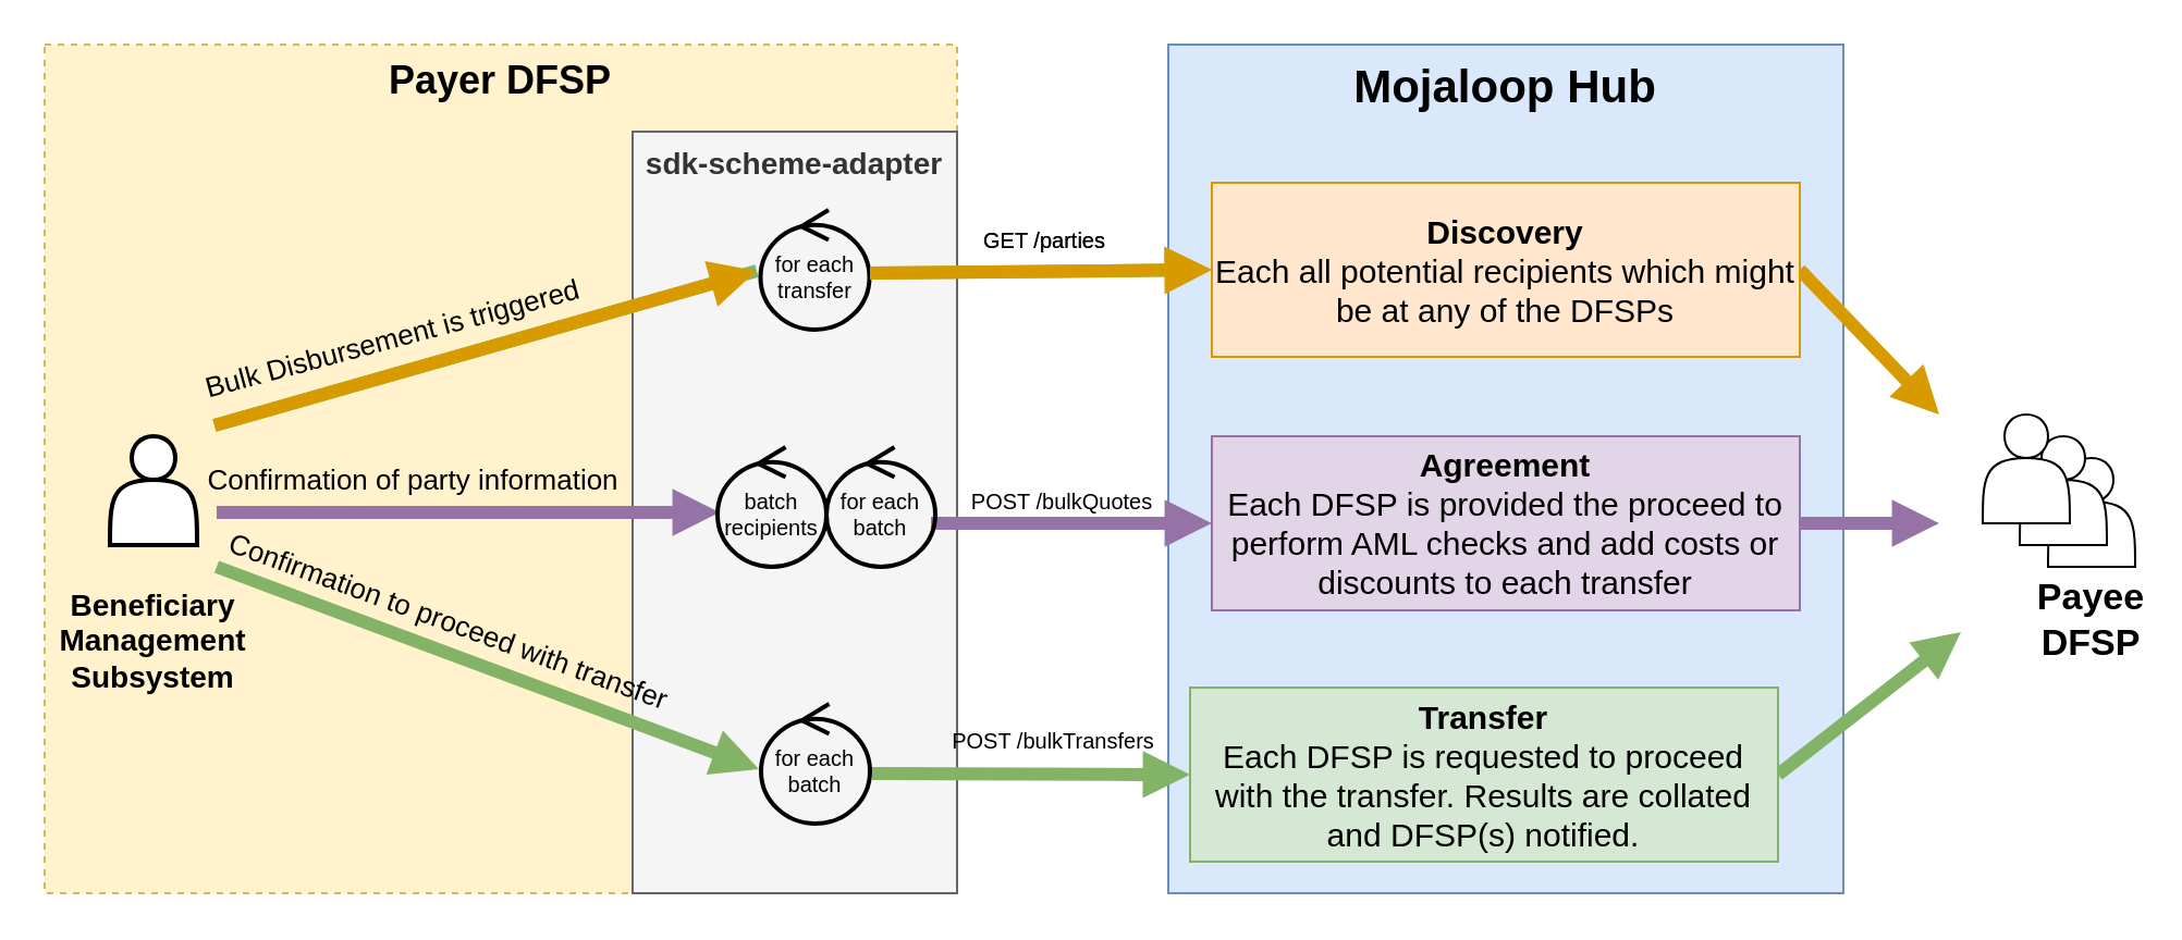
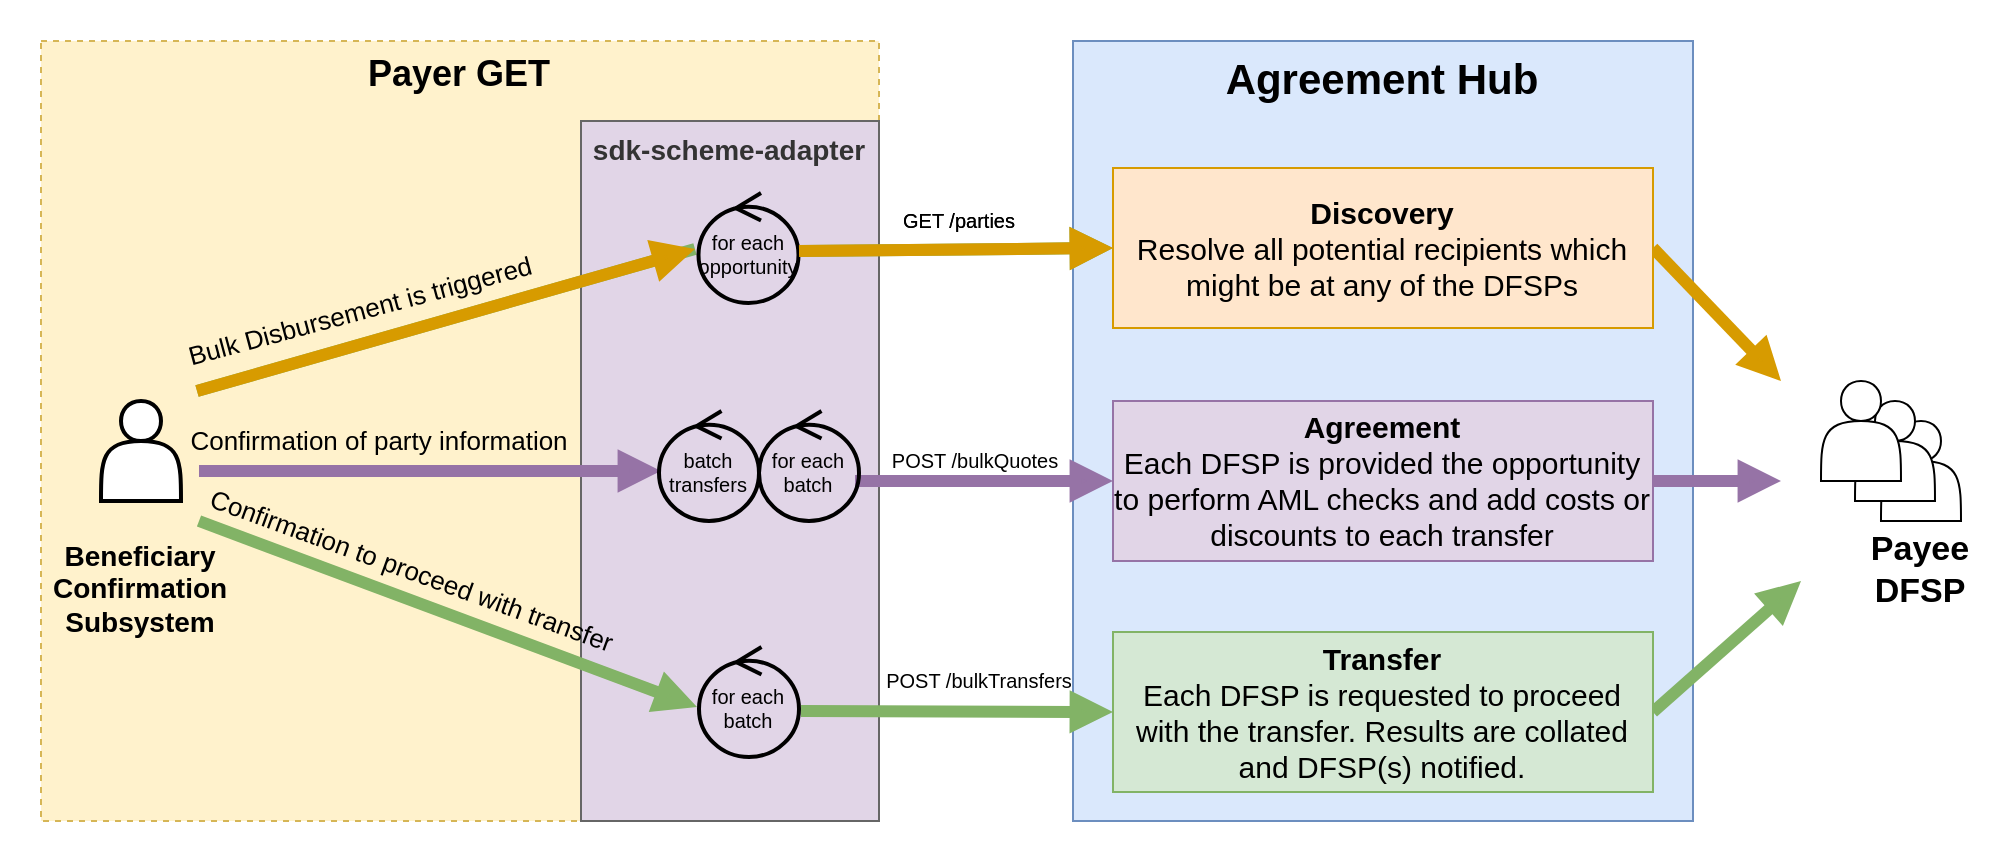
- <mxCell id="2" value="Payer DFSP" style="rounded=0;whiteSpace=wrap;html=1;dashed=1;fontSize=18;fillColor=#fff2cc;verticalAlign=top;fontStyle=1;strokeColor=#d6b656;" vertex="1" parent="1"><mxGeometry x="20" y="20" width="419" height="390" as="geometry" /></mxCell>
+ <mxCell id="2" value="Payer GET" style="rounded=0;whiteSpace=wrap;html=1;dashed=1;fontSize=18;fillColor=#fff2cc;verticalAlign=top;fontStyle=1;strokeColor=#d6b656;" vertex="1" parent="1"><mxGeometry x="20" y="20" width="419" height="390" as="geometry" /></mxCell>
- <mxCell id="3" value="Mojaloop Hub" style="rounded=0;whiteSpace=wrap;html=1;fontFamily=Helvetica;fontSize=21;fillColor=#dae8fc;strokeColor=#6c8ebf;fontStyle=1;verticalAlign=top;" vertex="1" parent="1"><mxGeometry x="536" y="20" width="310" height="390" as="geometry" /></mxCell>
+ <mxCell id="3" value="Agreement Hub" style="rounded=0;whiteSpace=wrap;html=1;fontFamily=Helvetica;fontSize=21;fillColor=#dae8fc;strokeColor=#6c8ebf;fontStyle=1;verticalAlign=top;" vertex="1" parent="1"><mxGeometry x="536" y="20" width="310" height="390" as="geometry" /></mxCell>
- <mxCell id="29" value="&lt;b&gt;Discovery&lt;/b&gt;&lt;br&gt;Each all potential recipients which might be at any of the DFSPs" style="text;html=1;strokeColor=#d79b00;fillColor=#ffe6cc;align=center;verticalAlign=middle;whiteSpace=wrap;rounded=0;fontSize=15;" vertex="1" parent="1"><mxGeometry x="556" y="83.5" width="270" height="80" as="geometry" /></mxCell>
+ <mxCell id="29" value="&lt;b&gt;Discovery&lt;/b&gt;&lt;br&gt;Resolve all potential recipients which might be at any of the DFSPs" style="text;html=1;strokeColor=#d79b00;fillColor=#ffe6cc;align=center;verticalAlign=middle;whiteSpace=wrap;rounded=0;fontSize=15;" vertex="1" parent="1"><mxGeometry x="556" y="83.5" width="270" height="80" as="geometry" /></mxCell>
- <mxCell id="22" value="for each transfer" style="ellipse;shape=umlControl;whiteSpace=wrap;html=1;fontFamily=Helvetica;fontSize=10;fillColor=none;strokeWidth=2;" vertex="1" parent="1"><mxGeometry x="348.75" y="96" width="50" height="55" as="geometry" /></mxCell>
+ <mxCell id="22" value="for each opportunity" style="ellipse;shape=umlControl;whiteSpace=wrap;html=1;fontFamily=Helvetica;fontSize=10;fillColor=none;strokeWidth=2;" vertex="1" parent="1"><mxGeometry x="348.75" y="96" width="50" height="55" as="geometry" /></mxCell>
- <mxCell id="4" value="sdk-scheme-adapter" style="rounded=0;whiteSpace=wrap;html=1;rotation=0;verticalAlign=top;fontStyle=1;fillColor=#f5f5f5;fontColor=#333333;strokeColor=#666666;fontSize=14;" vertex="1" parent="1"><mxGeometry x="290" y="60" width="149" height="350" as="geometry" /></mxCell>
+ <mxCell id="4" value="sdk-scheme-adapter" style="rounded=0;whiteSpace=wrap;html=1;rotation=0;verticalAlign=top;fontStyle=1;fillColor=#e1d5e7;fontColor=#333333;strokeColor=#666666;fontSize=14;" vertex="1" parent="1"><mxGeometry x="290" y="60" width="149" height="350" as="geometry" /></mxCell>
- <mxCell id="21" value="batch recipients" style="ellipse;shape=umlControl;whiteSpace=wrap;html=1;fontFamily=Helvetica;fontSize=10;fillColor=none;strokeWidth=2;" vertex="1" parent="1"><mxGeometry x="329" y="205" width="50" height="55" as="geometry" /></mxCell>
+ <mxCell id="21" value="batch transfers" style="ellipse;shape=umlControl;whiteSpace=wrap;html=1;fontFamily=Helvetica;fontSize=10;fillColor=none;strokeWidth=2;" vertex="1" parent="1"><mxGeometry x="329" y="205" width="50" height="55" as="geometry" /></mxCell>
- <mxCell id="10" value="&lt;b&gt;Agreement&lt;/b&gt;&lt;br&gt;Each DFSP is provided the proceed to perform AML checks and add costs or discounts to each transfer" style="text;html=1;strokeColor=#9673a6;fillColor=#e1d5e7;align=center;verticalAlign=middle;whiteSpace=wrap;rounded=0;fontSize=15;" vertex="1" parent="1"><mxGeometry x="556" y="200" width="270" height="80" as="geometry" /></mxCell>
+ <mxCell id="10" value="&lt;b&gt;Agreement&lt;/b&gt;&lt;br&gt;Each DFSP is provided the opportunity to perform AML checks and add costs or discounts to each transfer" style="text;html=1;strokeColor=#9673a6;fillColor=#e1d5e7;align=center;verticalAlign=middle;whiteSpace=wrap;rounded=0;fontSize=15;" vertex="1" parent="1"><mxGeometry x="556" y="200" width="270" height="80" as="geometry" /></mxCell>
- <mxCell id="20" value="Beneficiary Management Subsystem" style="shape=actor;whiteSpace=wrap;html=1;verticalAlign=bottom;spacingBottom=-72;spacingTop=48;fontSize=14;strokeWidth=2;fontStyle=1" vertex="1" parent="1"><mxGeometry x="50" y="200" width="40" height="50" as="geometry" /></mxCell>
+ <mxCell id="20" value="Beneficiary Confirmation Subsystem" style="shape=actor;whiteSpace=wrap;html=1;verticalAlign=bottom;spacingBottom=-72;spacingTop=48;fontSize=14;strokeWidth=2;fontStyle=1" vertex="1" parent="1"><mxGeometry x="50" y="200" width="40" height="50" as="geometry" /></mxCell>
- <mxCell id="12" value="&lt;b&gt;Transfer&lt;/b&gt;&lt;br&gt;Each DFSP is requested to proceed with the transfer. Results are collated and DFSP(s) notified." style="text;html=1;strokeColor=#82b366;fillColor=#d5e8d4;align=center;verticalAlign=middle;whiteSpace=wrap;rounded=0;fontSize=15;" vertex="1" parent="1"><mxGeometry x="546" y="315.5" width="270" height="80" as="geometry" /></mxCell>
+ <mxCell id="12" value="&lt;b&gt;Transfer&lt;/b&gt;&lt;br&gt;Each DFSP is requested to proceed with the transfer. Results are collated and DFSP(s) notified." style="text;html=1;strokeColor=#82b366;fillColor=#d5e8d4;align=center;verticalAlign=middle;whiteSpace=wrap;rounded=0;fontSize=15;" vertex="1" parent="1"><mxGeometry x="556" y="315.5" width="270" height="80" as="geometry" /></mxCell>
